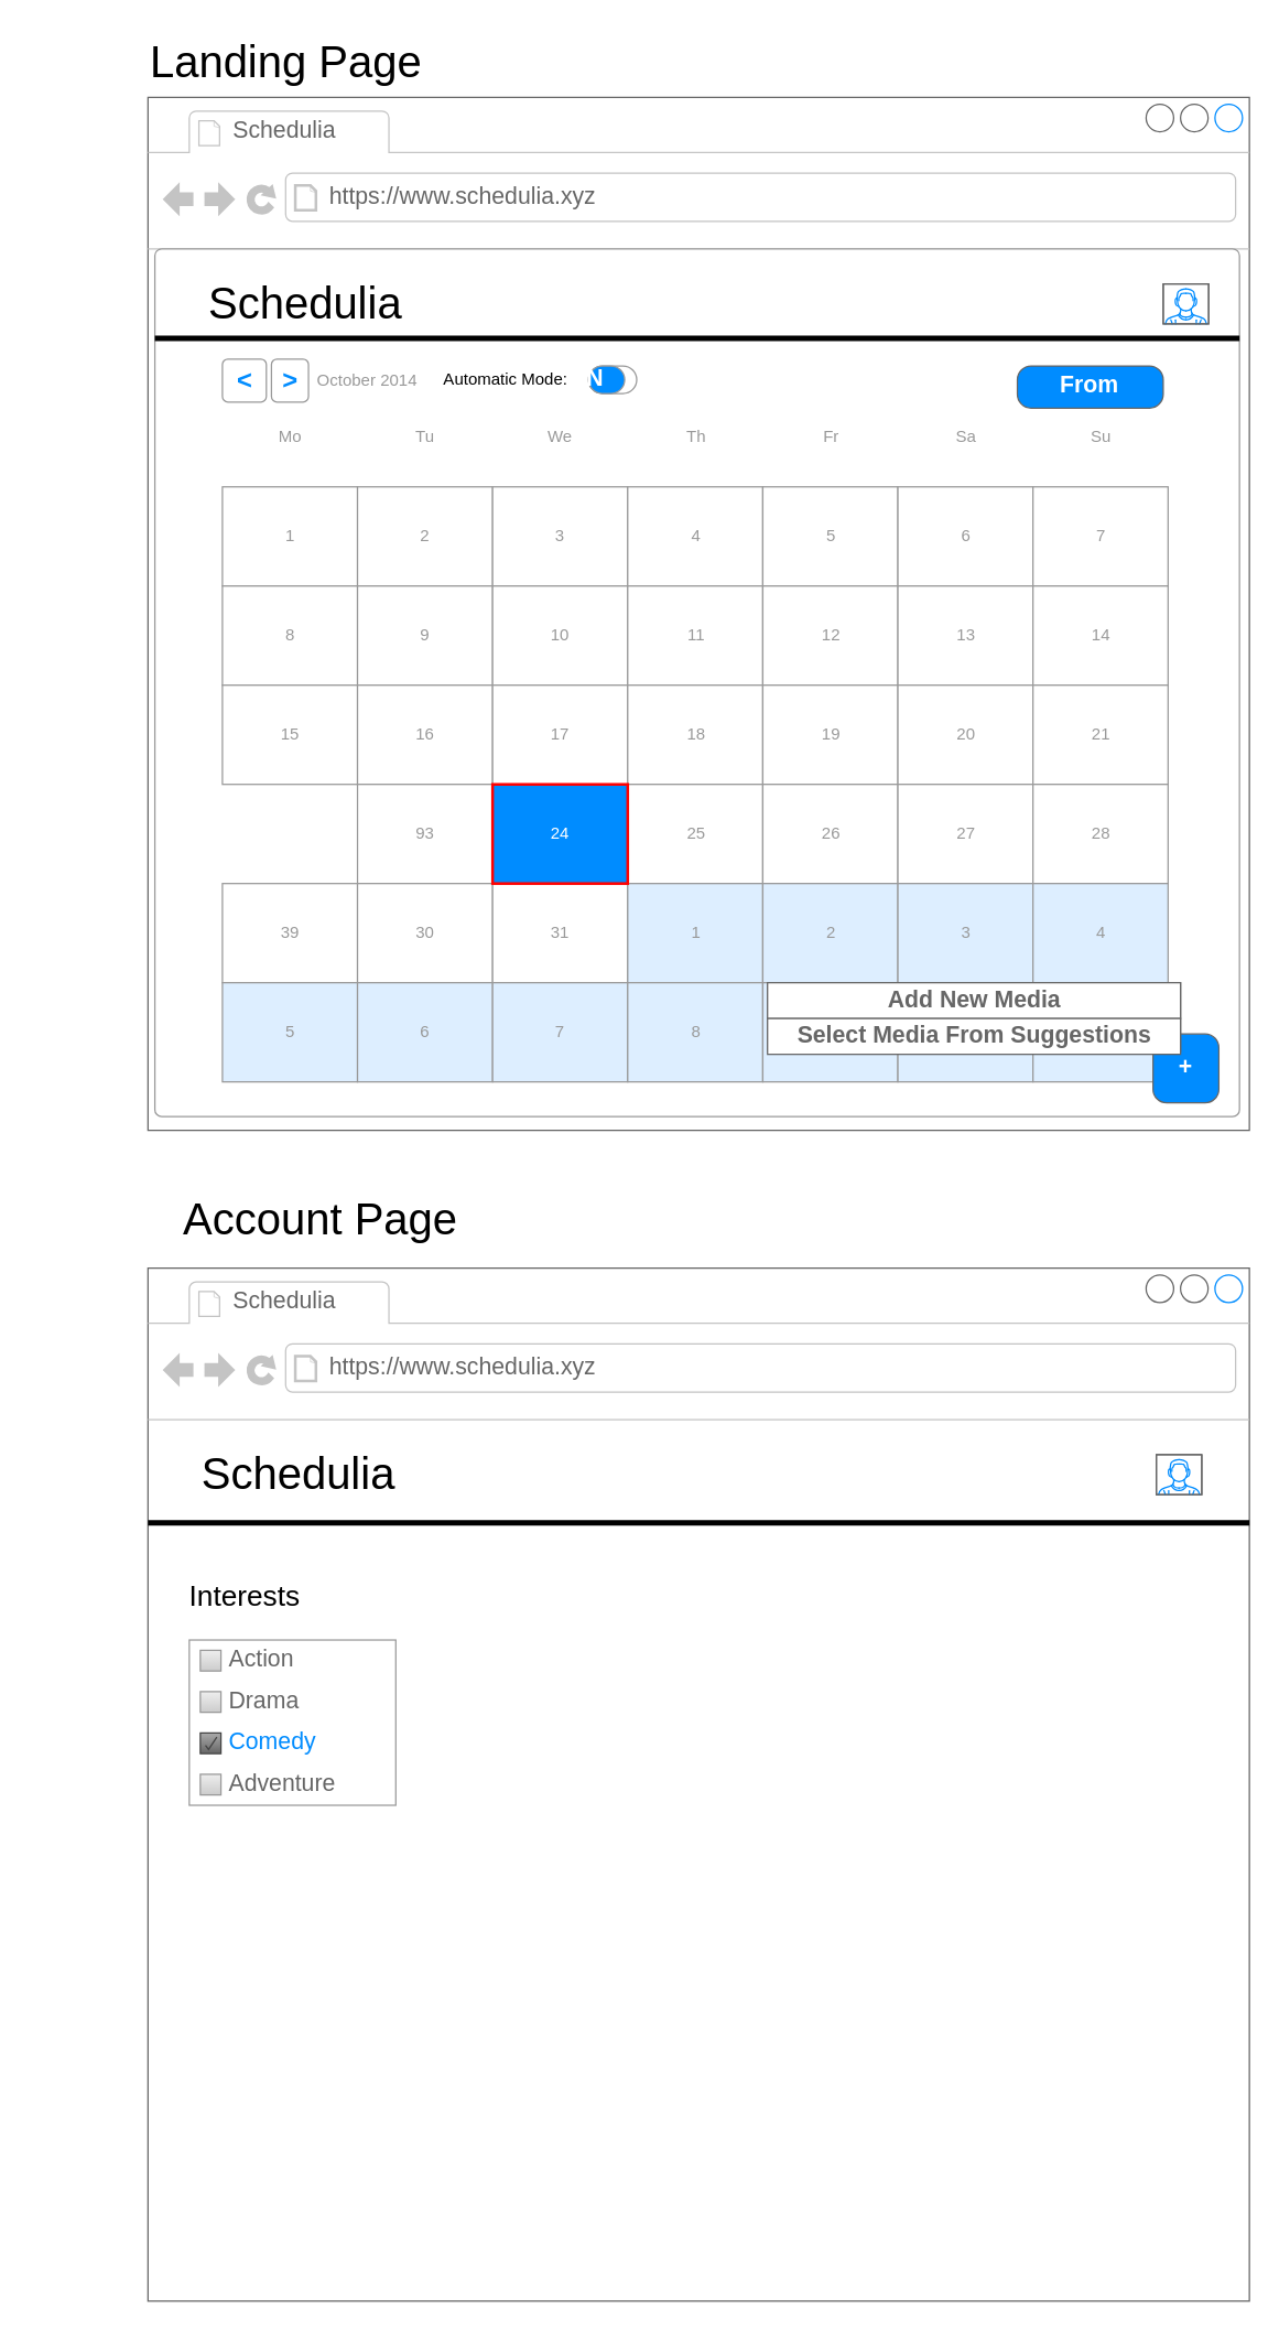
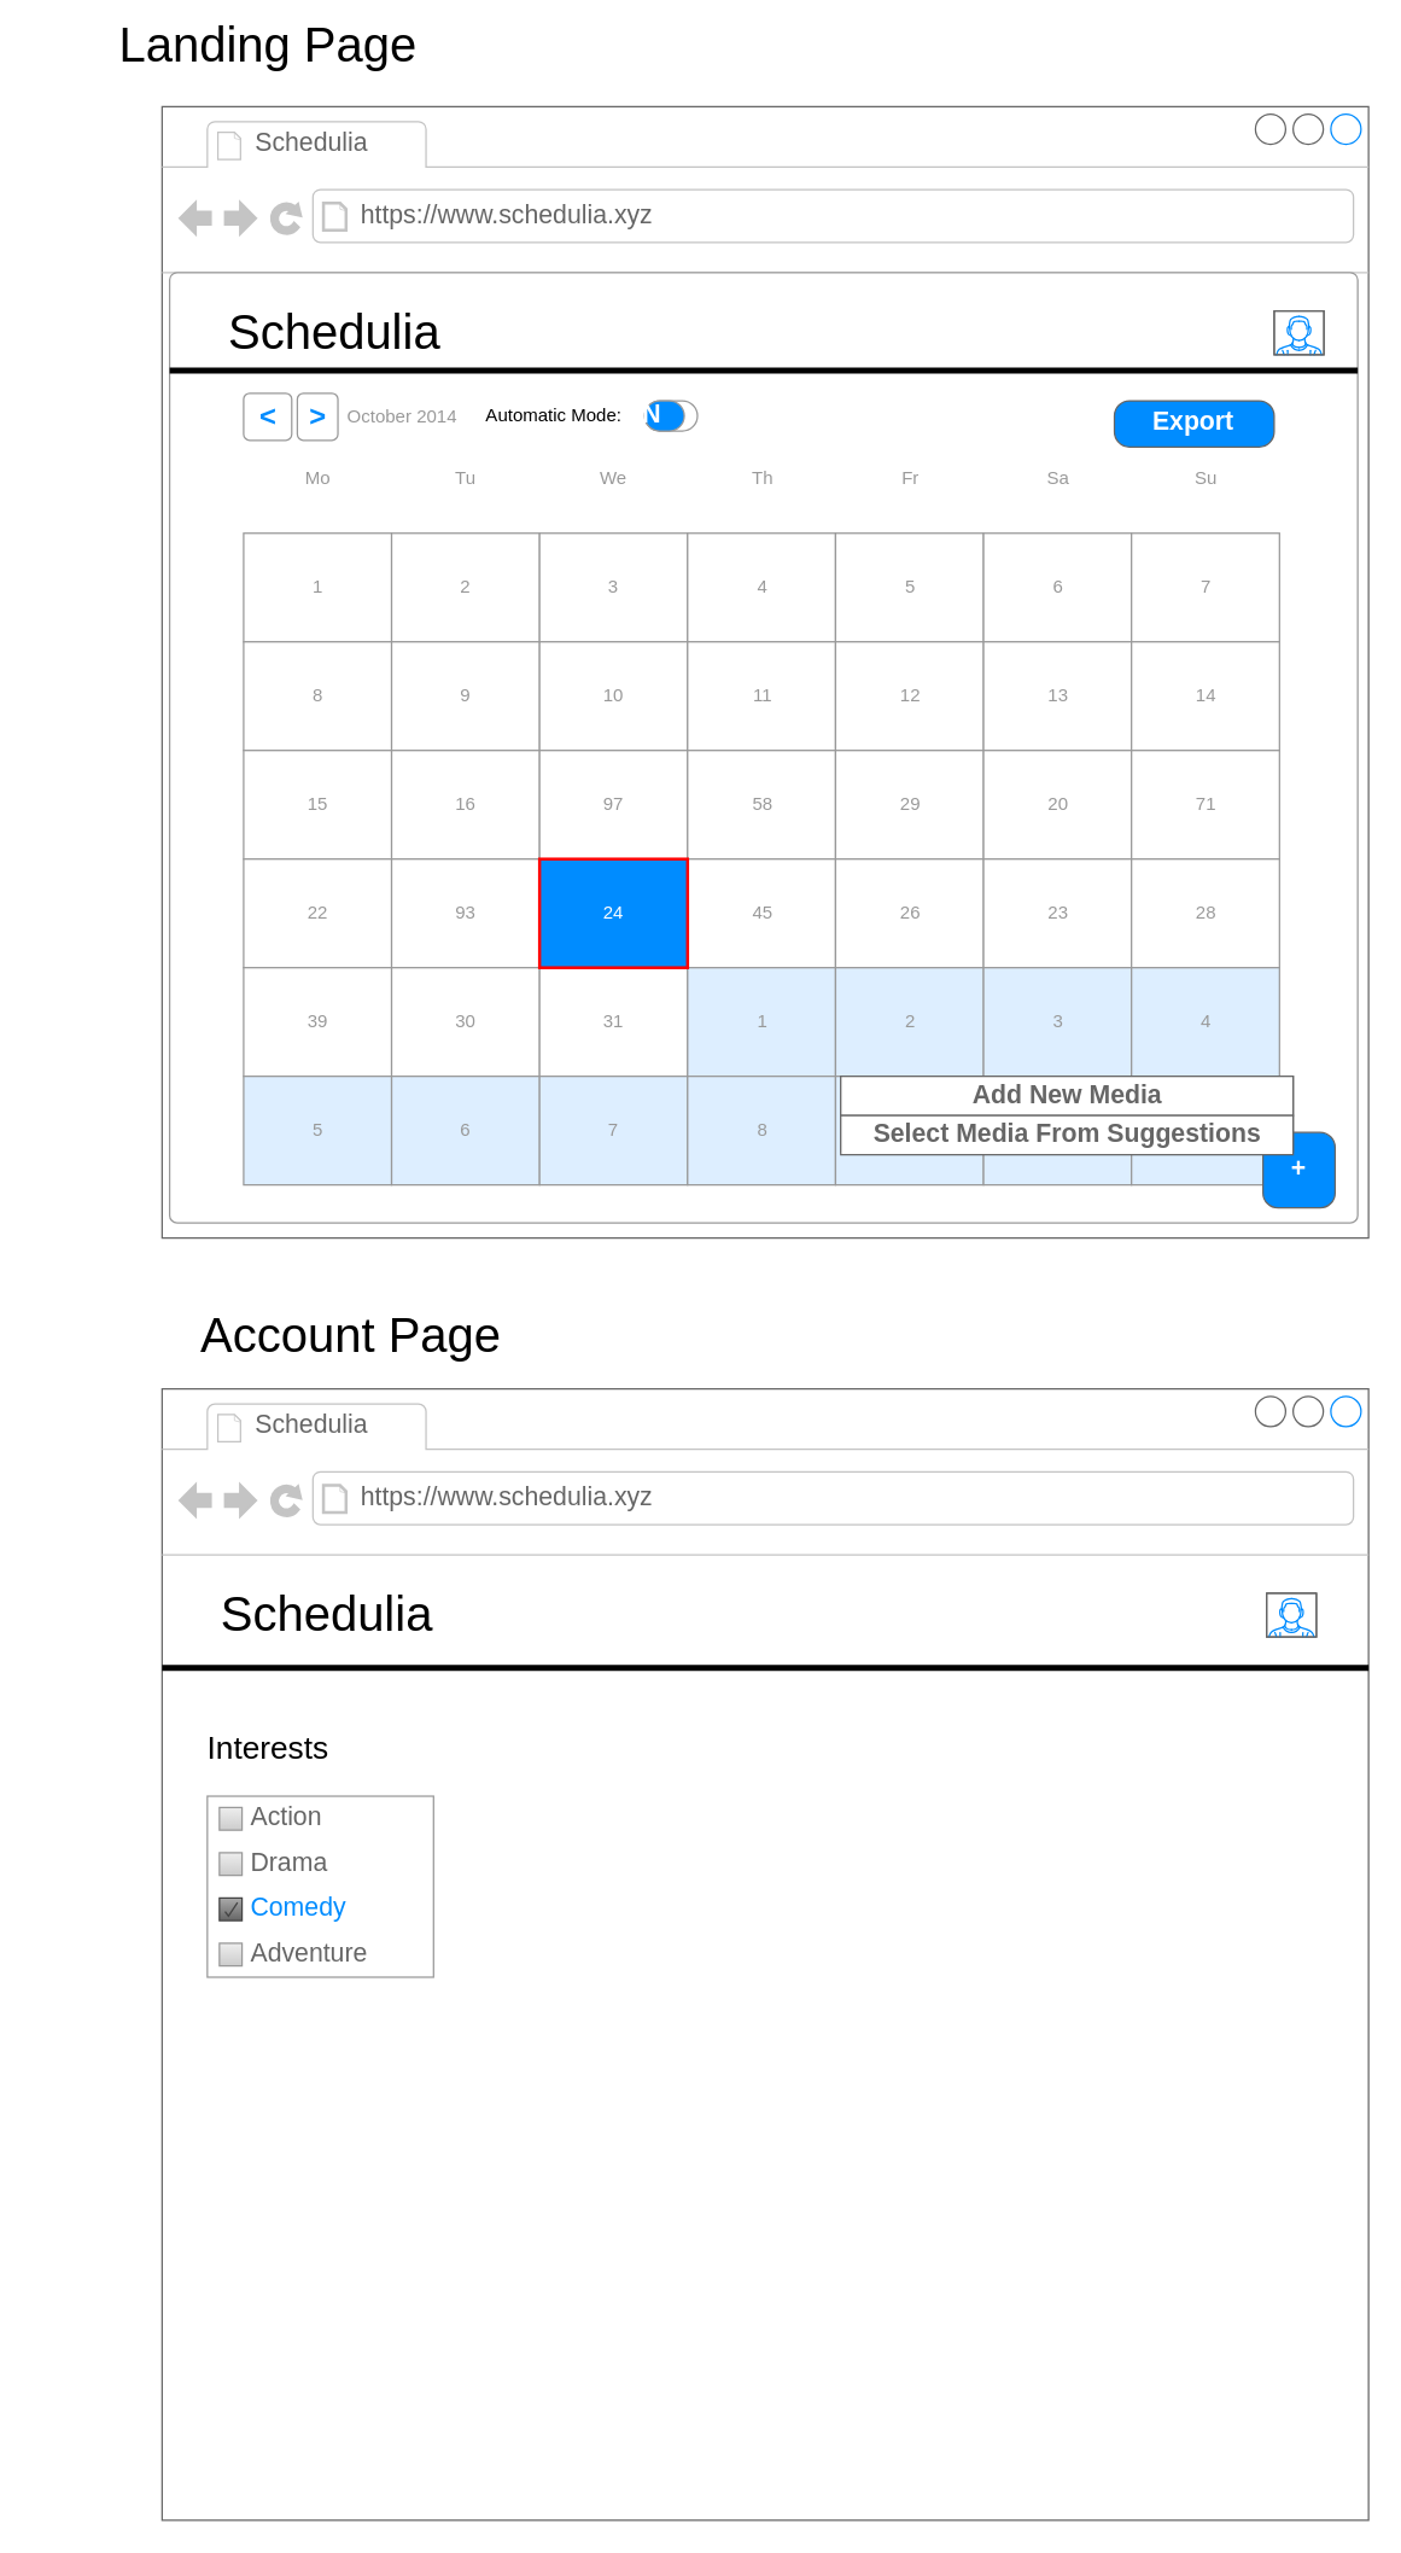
- <mxCell id="68" value="Landing Page" style="text;html=1;align=center;verticalAlign=middle;resizable=0;points=[];autosize=1;strokeColor=none;fillColor=none;fontSize=32;" vertex="1" parent="1"><mxGeometry x="97" y="20" width="220" height="50" as="geometry" /></mxCell>
+ <mxCell id="68" value="Landing Page" style="text;html=1;align=center;verticalAlign=middle;resizable=0;points=[];autosize=1;strokeColor=none;fillColor=none;fontSize=32;" vertex="1" parent="1"><mxGeometry x="67" y="5" width="220" height="50" as="geometry" /></mxCell>
- <mxCell id="64" value="From" style="strokeWidth=1;shadow=0;dashed=0;align=center;html=1;shape=mxgraph.mockup.buttons.button;strokeColor=#666666;fontColor=#ffffff;mainText=;buttonStyle=round;fontSize=17;fontStyle=1;fillColor=#008cff;whiteSpace=wrap;" vertex="1" parent="3"><mxGeometry x="626.47" y="85" width="105.94" height="30.6" as="geometry" /></mxCell>
+ <mxCell id="64" value="Export" style="strokeWidth=1;shadow=0;dashed=0;align=center;html=1;shape=mxgraph.mockup.buttons.button;strokeColor=#666666;fontColor=#ffffff;mainText=;buttonStyle=round;fontSize=17;fontStyle=1;fillColor=#008cff;whiteSpace=wrap;" vertex="1" parent="3"><mxGeometry x="626.47" y="85" width="105.94" height="30.6" as="geometry" /></mxCell>
- <mxCell id="30" value="17" style="strokeWidth=1;shadow=0;dashed=0;align=center;html=1;shape=mxgraph.mockup.forms.rrect;rSize=0;strokeColor=#999999;fontColor=#999999;" parent="3" vertex="1"><mxGeometry x="245.312" y="316.8" width="98.125" height="72" as="geometry" /></mxCell>
+ <mxCell id="30" value="97" style="strokeWidth=1;shadow=0;dashed=0;align=center;html=1;shape=mxgraph.mockup.forms.rrect;rSize=0;strokeColor=#999999;fontColor=#999999;" parent="3" vertex="1"><mxGeometry x="245.312" y="316.8" width="98.125" height="72" as="geometry" /></mxCell>
- <mxCell id="31" value="18" style="strokeWidth=1;shadow=0;dashed=0;align=center;html=1;shape=mxgraph.mockup.forms.rrect;rSize=0;strokeColor=#999999;fontColor=#999999;" parent="3" vertex="1"><mxGeometry x="343.438" y="316.8" width="98.125" height="72" as="geometry" /></mxCell>
+ <mxCell id="31" value="58" style="strokeWidth=1;shadow=0;dashed=0;align=center;html=1;shape=mxgraph.mockup.forms.rrect;rSize=0;strokeColor=#999999;fontColor=#999999;" parent="3" vertex="1"><mxGeometry x="343.438" y="316.8" width="98.125" height="72" as="geometry" /></mxCell>
- <mxCell id="32" value="19" style="strokeWidth=1;shadow=0;dashed=0;align=center;html=1;shape=mxgraph.mockup.forms.rrect;rSize=0;strokeColor=#999999;fontColor=#999999;" parent="3" vertex="1"><mxGeometry x="441.562" y="316.8" width="98.125" height="72" as="geometry" /></mxCell>
+ <mxCell id="32" value="29" style="strokeWidth=1;shadow=0;dashed=0;align=center;html=1;shape=mxgraph.mockup.forms.rrect;rSize=0;strokeColor=#999999;fontColor=#999999;" parent="3" vertex="1"><mxGeometry x="441.562" y="316.8" width="98.125" height="72" as="geometry" /></mxCell>
- <mxCell id="34" value="21" style="strokeWidth=1;shadow=0;dashed=0;align=center;html=1;shape=mxgraph.mockup.forms.rrect;rSize=0;strokeColor=#999999;fontColor=#999999;" parent="3" vertex="1"><mxGeometry x="637.812" y="316.8" width="98.125" height="72" as="geometry" /></mxCell>
+ <mxCell id="34" value="71" style="strokeWidth=1;shadow=0;dashed=0;align=center;html=1;shape=mxgraph.mockup.forms.rrect;rSize=0;strokeColor=#999999;fontColor=#999999;" parent="3" vertex="1"><mxGeometry x="637.812" y="316.8" width="98.125" height="72" as="geometry" /></mxCell>
+ <mxCell id="35" value="22" style="strokeWidth=1;shadow=0;dashed=0;align=center;html=1;shape=mxgraph.mockup.forms.rrect;rSize=0;strokeColor=#999999;fontColor=#999999;" parent="3" vertex="1"><mxGeometry x="49.062" y="388.8" width="98.125" height="72" as="geometry" /></mxCell>
- <mxCell id="37" value="25" style="strokeWidth=1;shadow=0;dashed=0;align=center;html=1;shape=mxgraph.mockup.forms.rrect;rSize=0;strokeColor=#999999;fontColor=#999999;" parent="3" vertex="1"><mxGeometry x="343.438" y="388.8" width="98.125" height="72" as="geometry" /></mxCell>
+ <mxCell id="37" value="45" style="strokeWidth=1;shadow=0;dashed=0;align=center;html=1;shape=mxgraph.mockup.forms.rrect;rSize=0;strokeColor=#999999;fontColor=#999999;" parent="3" vertex="1"><mxGeometry x="343.438" y="388.8" width="98.125" height="72" as="geometry" /></mxCell>
- <mxCell id="39" value="27" style="strokeWidth=1;shadow=0;dashed=0;align=center;html=1;shape=mxgraph.mockup.forms.rrect;rSize=0;strokeColor=#999999;fontColor=#999999;" parent="3" vertex="1"><mxGeometry x="539.688" y="388.8" width="98.125" height="72" as="geometry" /></mxCell>
+ <mxCell id="39" value="23" style="strokeWidth=1;shadow=0;dashed=0;align=center;html=1;shape=mxgraph.mockup.forms.rrect;rSize=0;strokeColor=#999999;fontColor=#999999;" parent="3" vertex="1"><mxGeometry x="539.688" y="388.8" width="98.125" height="72" as="geometry" /></mxCell>
